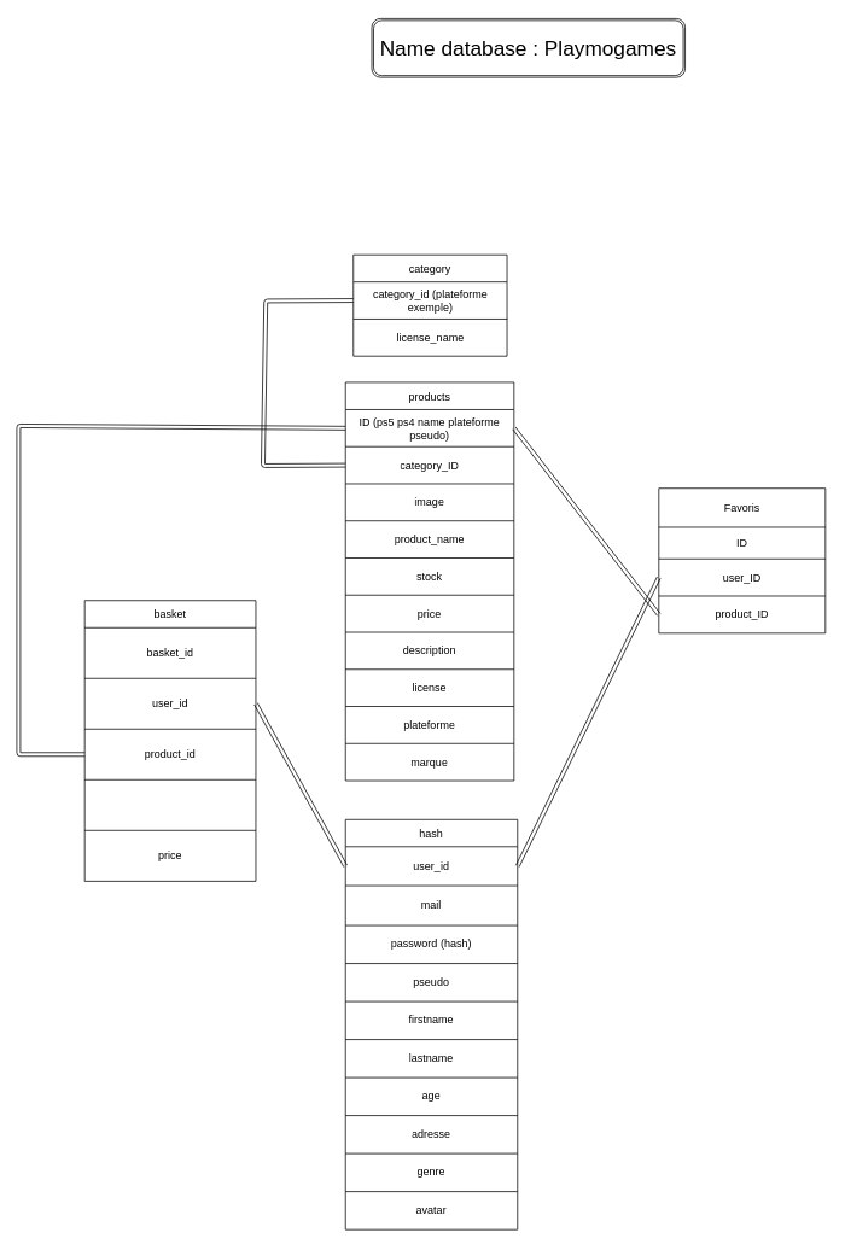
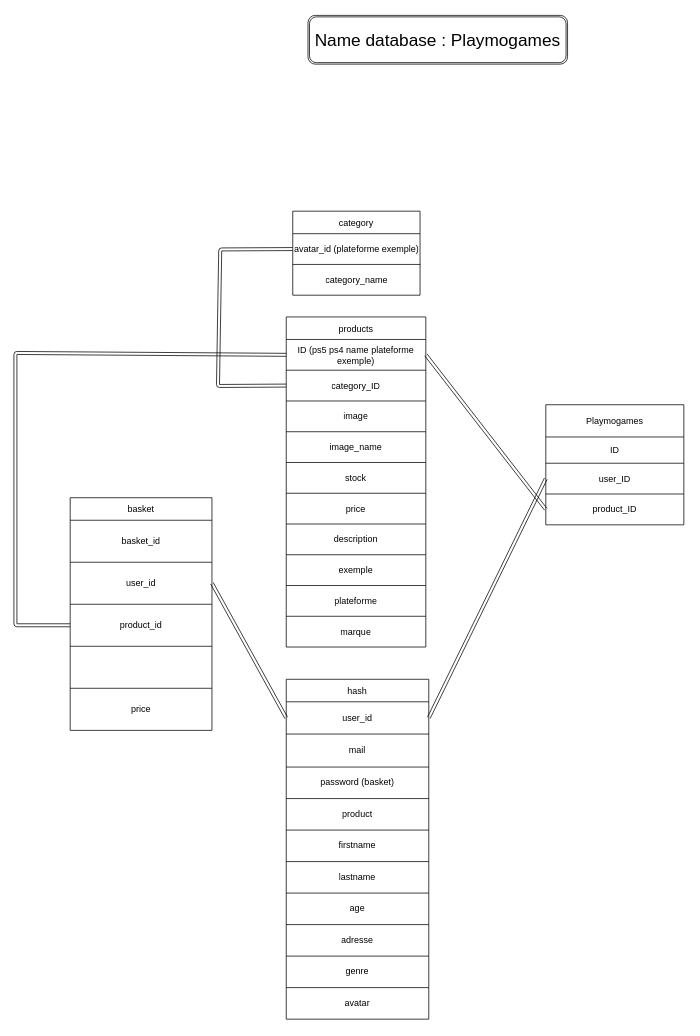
- <mxCell id="32" value="category_id (plateforme exemple)" style="shape=partialRectangle;html=1;whiteSpace=wrap;connectable=0;overflow=hidden;fillColor=none;top=0;left=0;bottom=0;right=0;pointerEvents=1;" parent="31" vertex="1"><mxGeometry width="170" height="41" as="geometry"><mxRectangle width="170" height="41" as="alternateBounds" /></mxGeometry></mxCell>
+ <mxCell id="32" value="avatar_id (plateforme exemple)" style="shape=partialRectangle;html=1;whiteSpace=wrap;connectable=0;overflow=hidden;fillColor=none;top=0;left=0;bottom=0;right=0;pointerEvents=1;" parent="31" vertex="1"><mxGeometry width="170" height="41" as="geometry"><mxRectangle width="170" height="41" as="alternateBounds" /></mxGeometry></mxCell>
- <mxCell id="34" value="license_name" style="shape=partialRectangle;html=1;whiteSpace=wrap;connectable=0;overflow=hidden;fillColor=none;top=0;left=0;bottom=0;right=0;pointerEvents=1;" parent="33" vertex="1"><mxGeometry width="170" height="41" as="geometry"><mxRectangle width="170" height="41" as="alternateBounds" /></mxGeometry></mxCell>
+ <mxCell id="34" value="category_name" style="shape=partialRectangle;html=1;whiteSpace=wrap;connectable=0;overflow=hidden;fillColor=none;top=0;left=0;bottom=0;right=0;pointerEvents=1;" parent="33" vertex="1"><mxGeometry width="170" height="41" as="geometry"><mxRectangle width="170" height="41" as="alternateBounds" /></mxGeometry></mxCell>
- <mxCell id="11" value="ID (ps5 ps4 name plateforme pseudo)" style="shape=partialRectangle;html=1;whiteSpace=wrap;connectable=0;overflow=hidden;fillColor=none;top=0;left=0;bottom=0;right=0;pointerEvents=1;" parent="10" vertex="1"><mxGeometry width="186" height="41" as="geometry"><mxRectangle width="186" height="41" as="alternateBounds" /></mxGeometry></mxCell>
+ <mxCell id="11" value="ID (ps5 ps4 name plateforme exemple)" style="shape=partialRectangle;html=1;whiteSpace=wrap;connectable=0;overflow=hidden;fillColor=none;top=0;left=0;bottom=0;right=0;pointerEvents=1;" parent="10" vertex="1"><mxGeometry width="186" height="41" as="geometry"><mxRectangle width="186" height="41" as="alternateBounds" /></mxGeometry></mxCell>
- <mxCell id="2" value="Favoris" style="shape=table;startSize=43;container=1;collapsible=0;childLayout=tableLayout;" parent="1" vertex="1"><mxGeometry x="727" y="539" width="184" height="160.13" as="geometry" /></mxCell>
+ <mxCell id="2" value="Playmogames" style="shape=table;startSize=43;container=1;collapsible=0;childLayout=tableLayout;" parent="1" vertex="1"><mxGeometry x="727" y="539" width="184" height="160.13" as="geometry" /></mxCell>
- <mxCell id="17" value="product_name" style="shape=partialRectangle;html=1;whiteSpace=wrap;connectable=0;overflow=hidden;fillColor=none;top=0;left=0;bottom=0;right=0;pointerEvents=1;" parent="16" vertex="1"><mxGeometry width="186" height="41" as="geometry"><mxRectangle width="186" height="41" as="alternateBounds" /></mxGeometry></mxCell>
+ <mxCell id="17" value="image_name" style="shape=partialRectangle;html=1;whiteSpace=wrap;connectable=0;overflow=hidden;fillColor=none;top=0;left=0;bottom=0;right=0;pointerEvents=1;" parent="16" vertex="1"><mxGeometry width="186" height="41" as="geometry"><mxRectangle width="186" height="41" as="alternateBounds" /></mxGeometry></mxCell>
- <mxCell id="25" value="license" style="shape=partialRectangle;html=1;whiteSpace=wrap;connectable=0;overflow=hidden;fillColor=none;top=0;left=0;bottom=0;right=0;pointerEvents=1;" vertex="1" parent="24"><mxGeometry width="186" height="41" as="geometry"><mxRectangle width="186" height="41" as="alternateBounds" /></mxGeometry></mxCell>
+ <mxCell id="25" value="exemple" style="shape=partialRectangle;html=1;whiteSpace=wrap;connectable=0;overflow=hidden;fillColor=none;top=0;left=0;bottom=0;right=0;pointerEvents=1;" vertex="1" parent="24"><mxGeometry width="186" height="41" as="geometry"><mxRectangle width="186" height="41" as="alternateBounds" /></mxGeometry></mxCell>
- <mxCell id="42" value="password (hash)" style="shape=partialRectangle;html=1;whiteSpace=wrap;connectable=0;overflow=hidden;fillColor=none;top=0;left=0;bottom=0;right=0;pointerEvents=1;" parent="41" vertex="1"><mxGeometry width="190" height="42" as="geometry"><mxRectangle width="190" height="42" as="alternateBounds" /></mxGeometry></mxCell>
+ <mxCell id="42" value="password (basket)" style="shape=partialRectangle;html=1;whiteSpace=wrap;connectable=0;overflow=hidden;fillColor=none;top=0;left=0;bottom=0;right=0;pointerEvents=1;" parent="41" vertex="1"><mxGeometry width="190" height="42" as="geometry"><mxRectangle width="190" height="42" as="alternateBounds" /></mxGeometry></mxCell>
- <mxCell id="44" value="pseudo" style="shape=partialRectangle;html=1;whiteSpace=wrap;connectable=0;overflow=hidden;fillColor=none;top=0;left=0;bottom=0;right=0;pointerEvents=1;" parent="43" vertex="1"><mxGeometry width="190" height="42" as="geometry"><mxRectangle width="190" height="42" as="alternateBounds" /></mxGeometry></mxCell>
+ <mxCell id="44" value="product" style="shape=partialRectangle;html=1;whiteSpace=wrap;connectable=0;overflow=hidden;fillColor=none;top=0;left=0;bottom=0;right=0;pointerEvents=1;" parent="43" vertex="1"><mxGeometry width="190" height="42" as="geometry"><mxRectangle width="190" height="42" as="alternateBounds" /></mxGeometry></mxCell>
